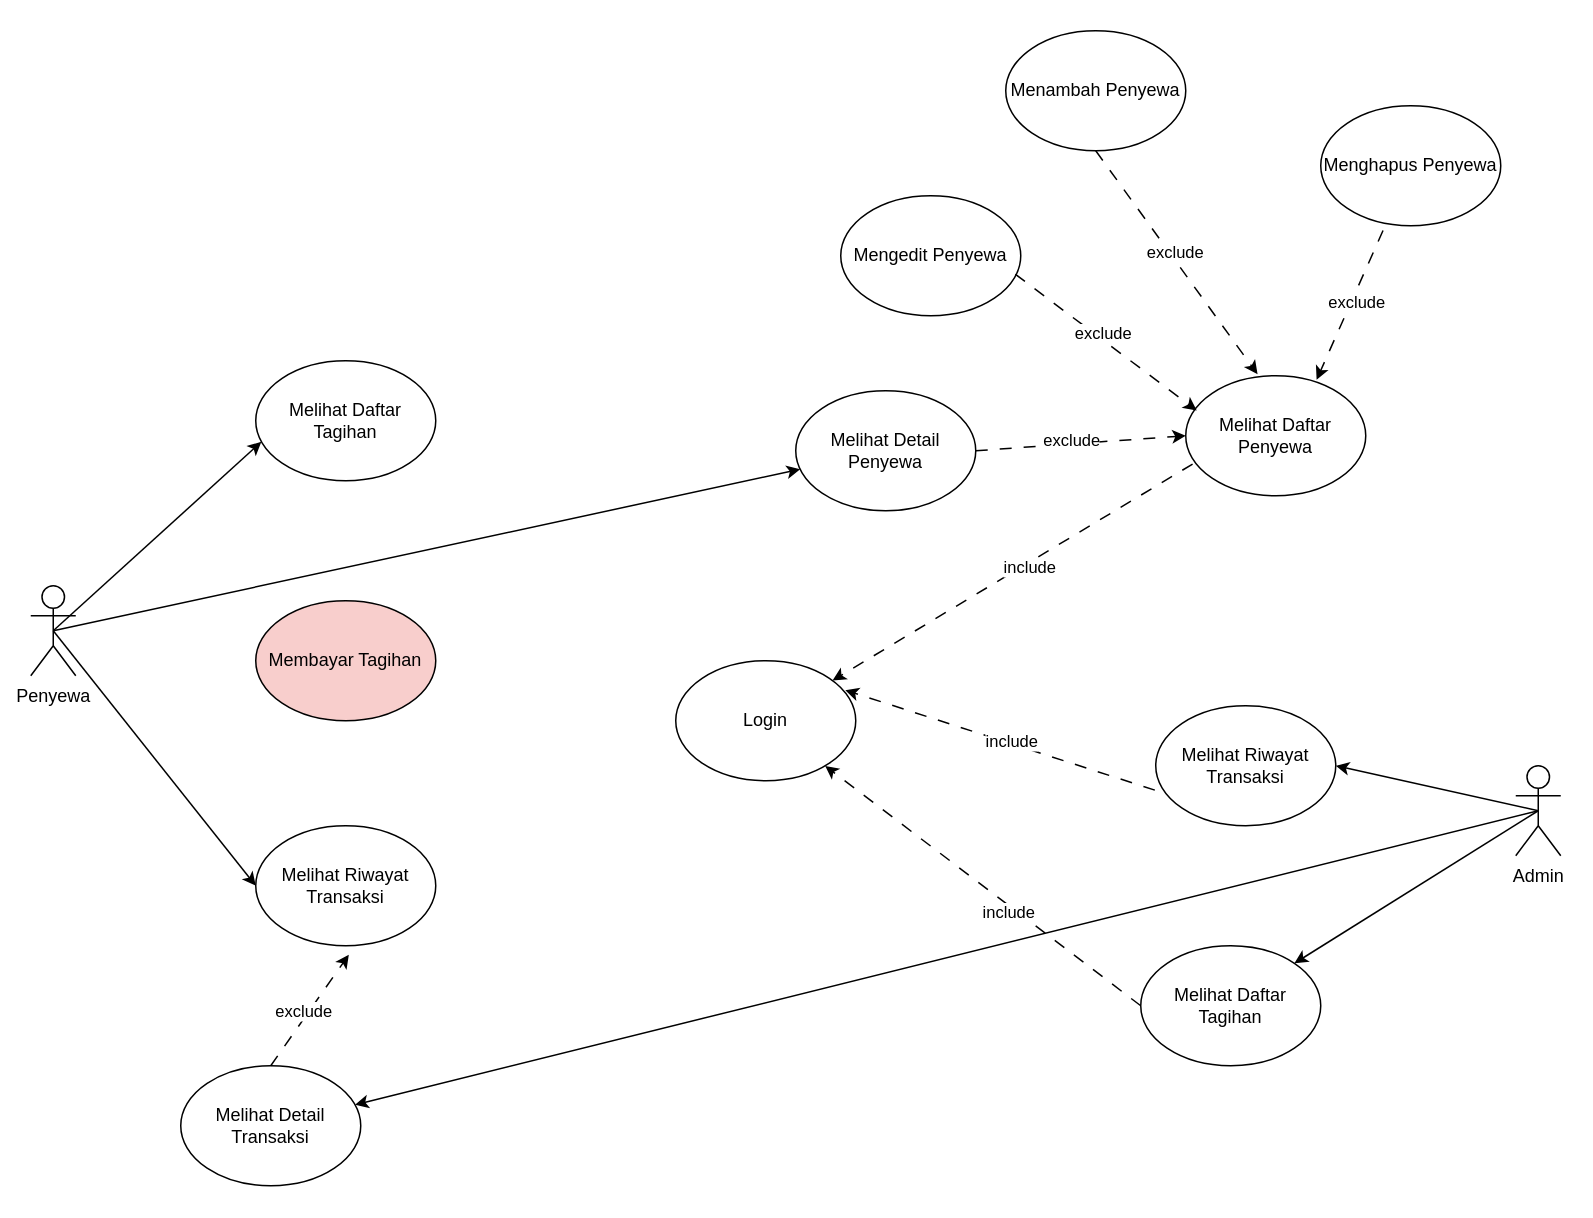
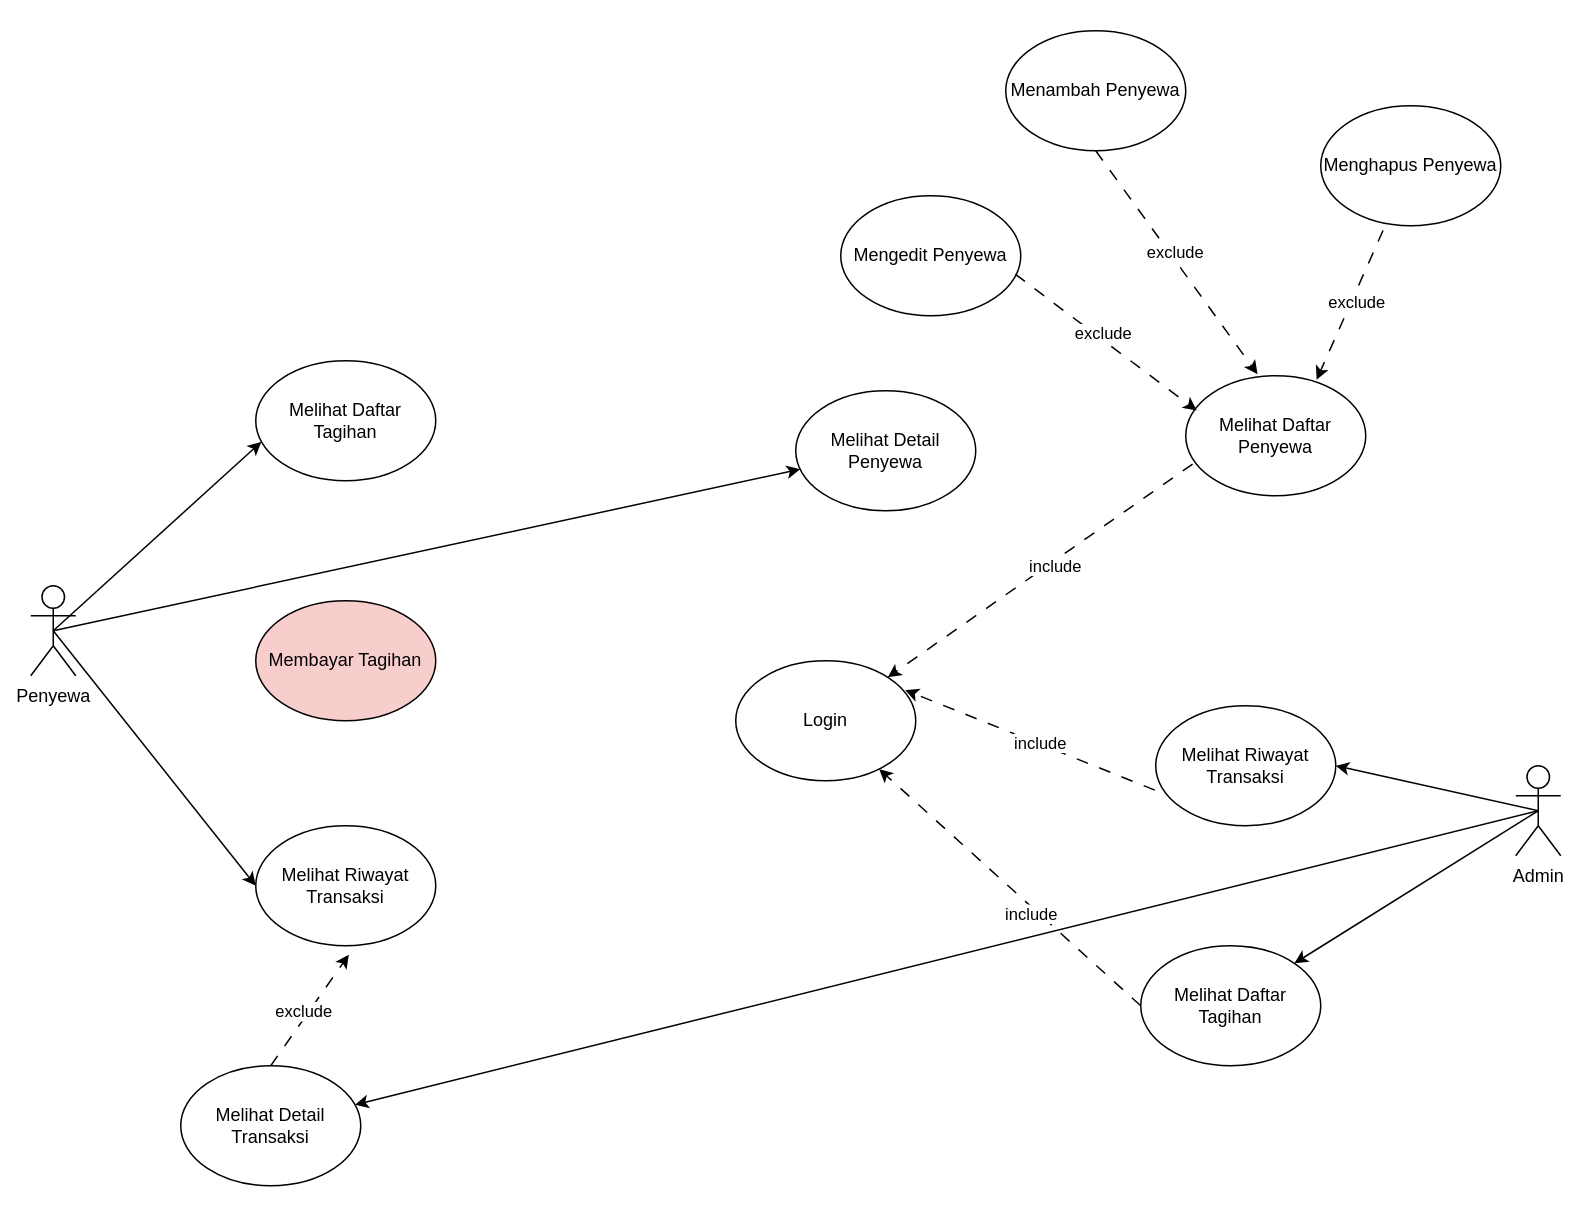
- <mxCell id="27" value="" style="endArrow=classic;html=1;rounded=0;exitX=1;exitY=0.5;exitDx=0;exitDy=0;dashed=1;dashPattern=8 8;entryX=0;entryY=0.5;entryDx=0;entryDy=0;" edge="1" parent="1" source="26" target="5"><mxGeometry width="50" height="50" relative="1" as="geometry"><mxPoint x="686" y="192" as="sourcePoint" /><mxPoint x="807" y="283" as="targetPoint" /></mxGeometry></mxCell>
- <mxCell id="28" value="exclude" style="edgeLabel;html=1;align=center;verticalAlign=middle;resizable=0;points=[];" vertex="1" connectable="0" parent="27"><mxGeometry x="-0.081" y="3" relative="1" as="geometry"><mxPoint as="offset" /></mxGeometry></mxCell>
- <mxCell id="4" value="Login" style="ellipse;whiteSpace=wrap;html=1;" vertex="1" parent="1"><mxGeometry x="450" y="440" width="120" height="80" as="geometry" /></mxCell>
+ <mxCell id="4" value="Login" style="ellipse;whiteSpace=wrap;html=1;" vertex="1" parent="1"><mxGeometry x="490" y="440" width="120" height="80" as="geometry" /></mxCell>
